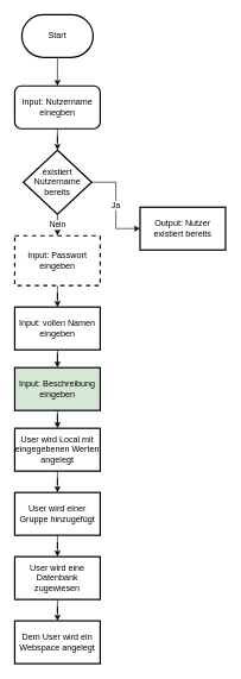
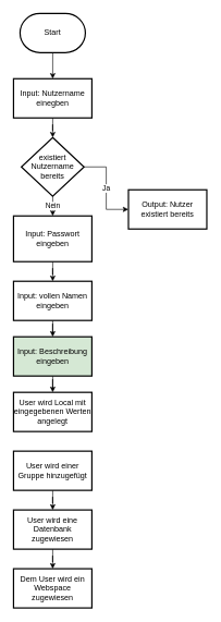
- <mxCell id="5" value="Input: Nutzername einegben" style="whiteSpace=wrap;html=1;strokeWidth=2;rounded=1;" vertex="1" parent="1"><mxGeometry x="20" y="120" width="120" height="60" as="geometry" /></mxCell>
+ <mxCell id="5" value="Input: Nutzername einegben" style="whiteSpace=wrap;html=1;strokeWidth=2;" vertex="1" parent="1"><mxGeometry x="20" y="120" width="120" height="60" as="geometry" /></mxCell>
- <mxCell id="11" value="Input: Passwort eingeben" style="whiteSpace=wrap;html=1;strokeWidth=2;dashed=1;" vertex="1" parent="1"><mxGeometry x="20" y="330" width="120" height="70" as="geometry" /></mxCell>
+ <mxCell id="11" value="Input: Passwort eingeben" style="whiteSpace=wrap;html=1;strokeWidth=2;" vertex="1" parent="1"><mxGeometry x="20" y="330" width="120" height="70" as="geometry" /></mxCell>
- <mxCell id="16" value="" style="edgeStyle=orthogonalEdgeStyle;rounded=0;orthogonalLoop=1;jettySize=auto;html=1;" edge="1" parent="1" source="17" target="19"><mxGeometry relative="1" as="geometry" /></mxCell>
- <mxCell id="22" value="Dem User wird ein Webspace angelegt" style="whiteSpace=wrap;html=1;strokeWidth=2;" vertex="1" parent="1"><mxGeometry x="20" y="870" width="120" height="60" as="geometry" /></mxCell>
+ <mxCell id="22" value="Dem User wird ein Webspace zugewiesen" style="whiteSpace=wrap;html=1;strokeWidth=2;" vertex="1" parent="1"><mxGeometry x="20" y="870" width="120" height="60" as="geometry" /></mxCell>
